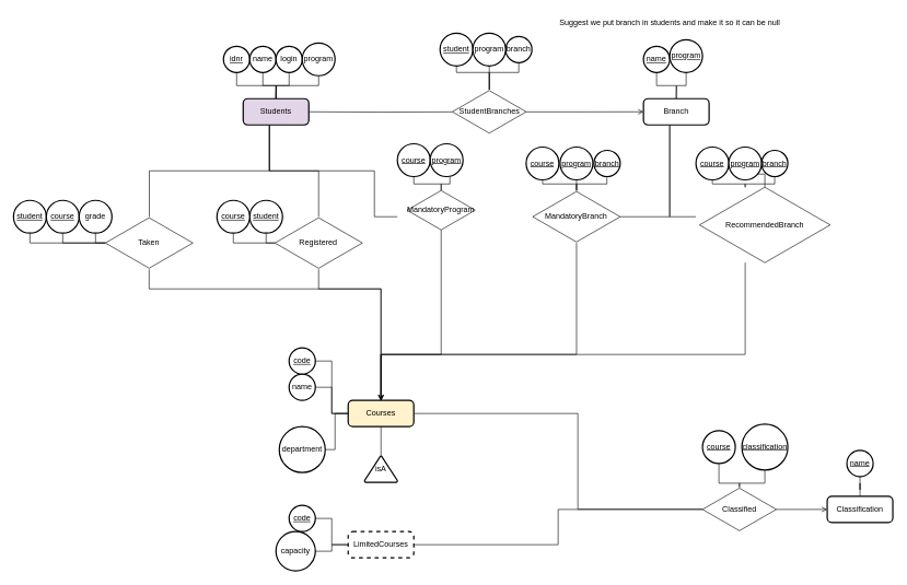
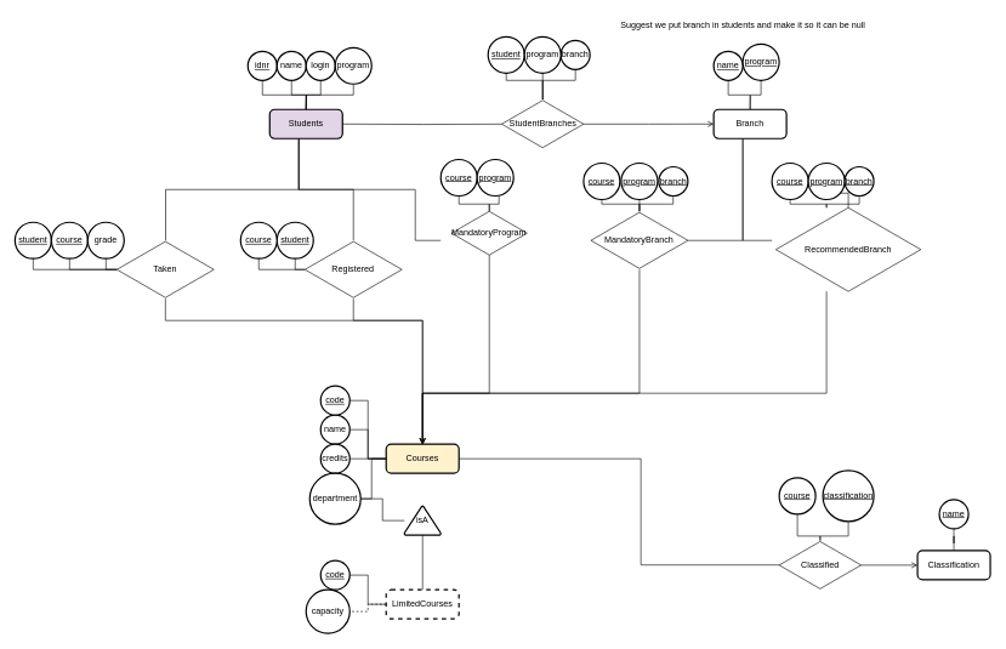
+ <mxCell id="31" value="credits" style="strokeWidth=2;html=1;shape=mxgraph.flowchart.start_2;whiteSpace=wrap;" vertex="1" parent="1"><mxGeometry x="440" y="610" width="40" height="40" as="geometry" /></mxCell>
+ <mxCell id="26" style="edgeStyle=orthogonalEdgeStyle;rounded=0;orthogonalLoop=1;jettySize=auto;html=1;endArrow=none;endFill=0;" edge="1" parent="1" source="29" target="31"><mxGeometry relative="1" as="geometry" /></mxCell>
- <mxCell id="40" style="edgeStyle=orthogonalEdgeStyle;rounded=0;orthogonalLoop=1;jettySize=auto;html=1;endArrow=none;endFill=0;" edge="1" parent="1" source="41" target="29"><mxGeometry relative="1" as="geometry" /></mxCell>
+ <mxCell id="40" style="edgeStyle=orthogonalEdgeStyle;rounded=0;orthogonalLoop=1;jettySize=auto;html=1;endArrow=none;endFill=0;" edge="1" parent="1" source="41" target="32"><mxGeometry relative="1" as="geometry" /></mxCell>
- <mxCell id="42" style="edgeStyle=orthogonalEdgeStyle;rounded=0;orthogonalLoop=1;jettySize=auto;html=1;endArrow=none;endFill=0;" edge="1" parent="1" source="45" target="51"><mxGeometry relative="1" as="geometry" /></mxCell>
+ <mxCell id="42" style="edgeStyle=orthogonalEdgeStyle;rounded=0;orthogonalLoop=1;jettySize=auto;html=1;endArrow=none;endFill=0;" edge="1" parent="1" source="45" target="41"><mxGeometry relative="1" as="geometry" /></mxCell>
- <mxCell id="44" style="edgeStyle=orthogonalEdgeStyle;rounded=0;orthogonalLoop=1;jettySize=auto;html=1;endArrow=none;endFill=0;" edge="1" parent="1" source="45" target="47"><mxGeometry relative="1" as="geometry" /></mxCell>
+ <mxCell id="44" style="edgeStyle=orthogonalEdgeStyle;rounded=0;orthogonalLoop=1;jettySize=auto;html=1;endArrow=none;endFill=0;dashed=1;" edge="1" parent="1" source="45" target="47"><mxGeometry relative="1" as="geometry" /></mxCell>
